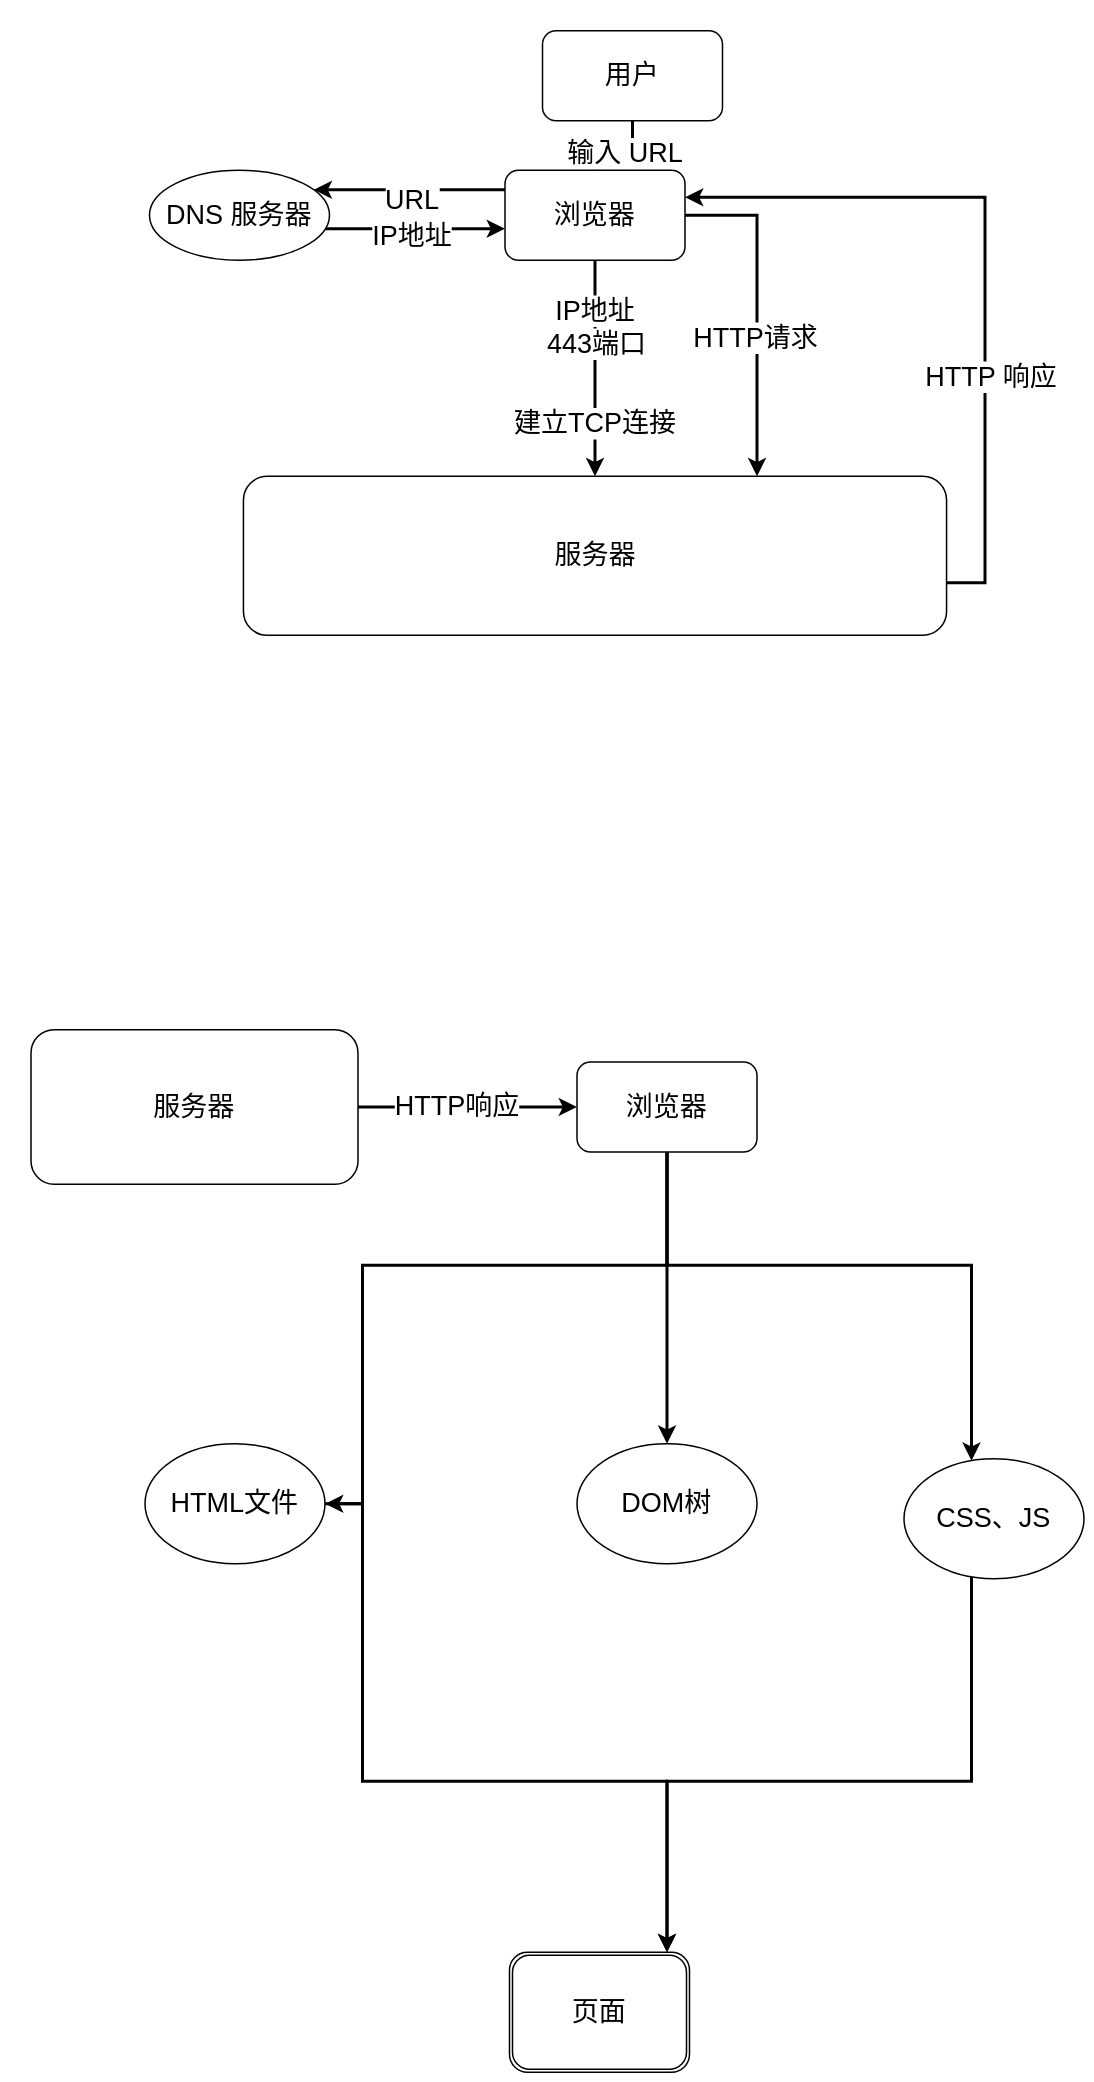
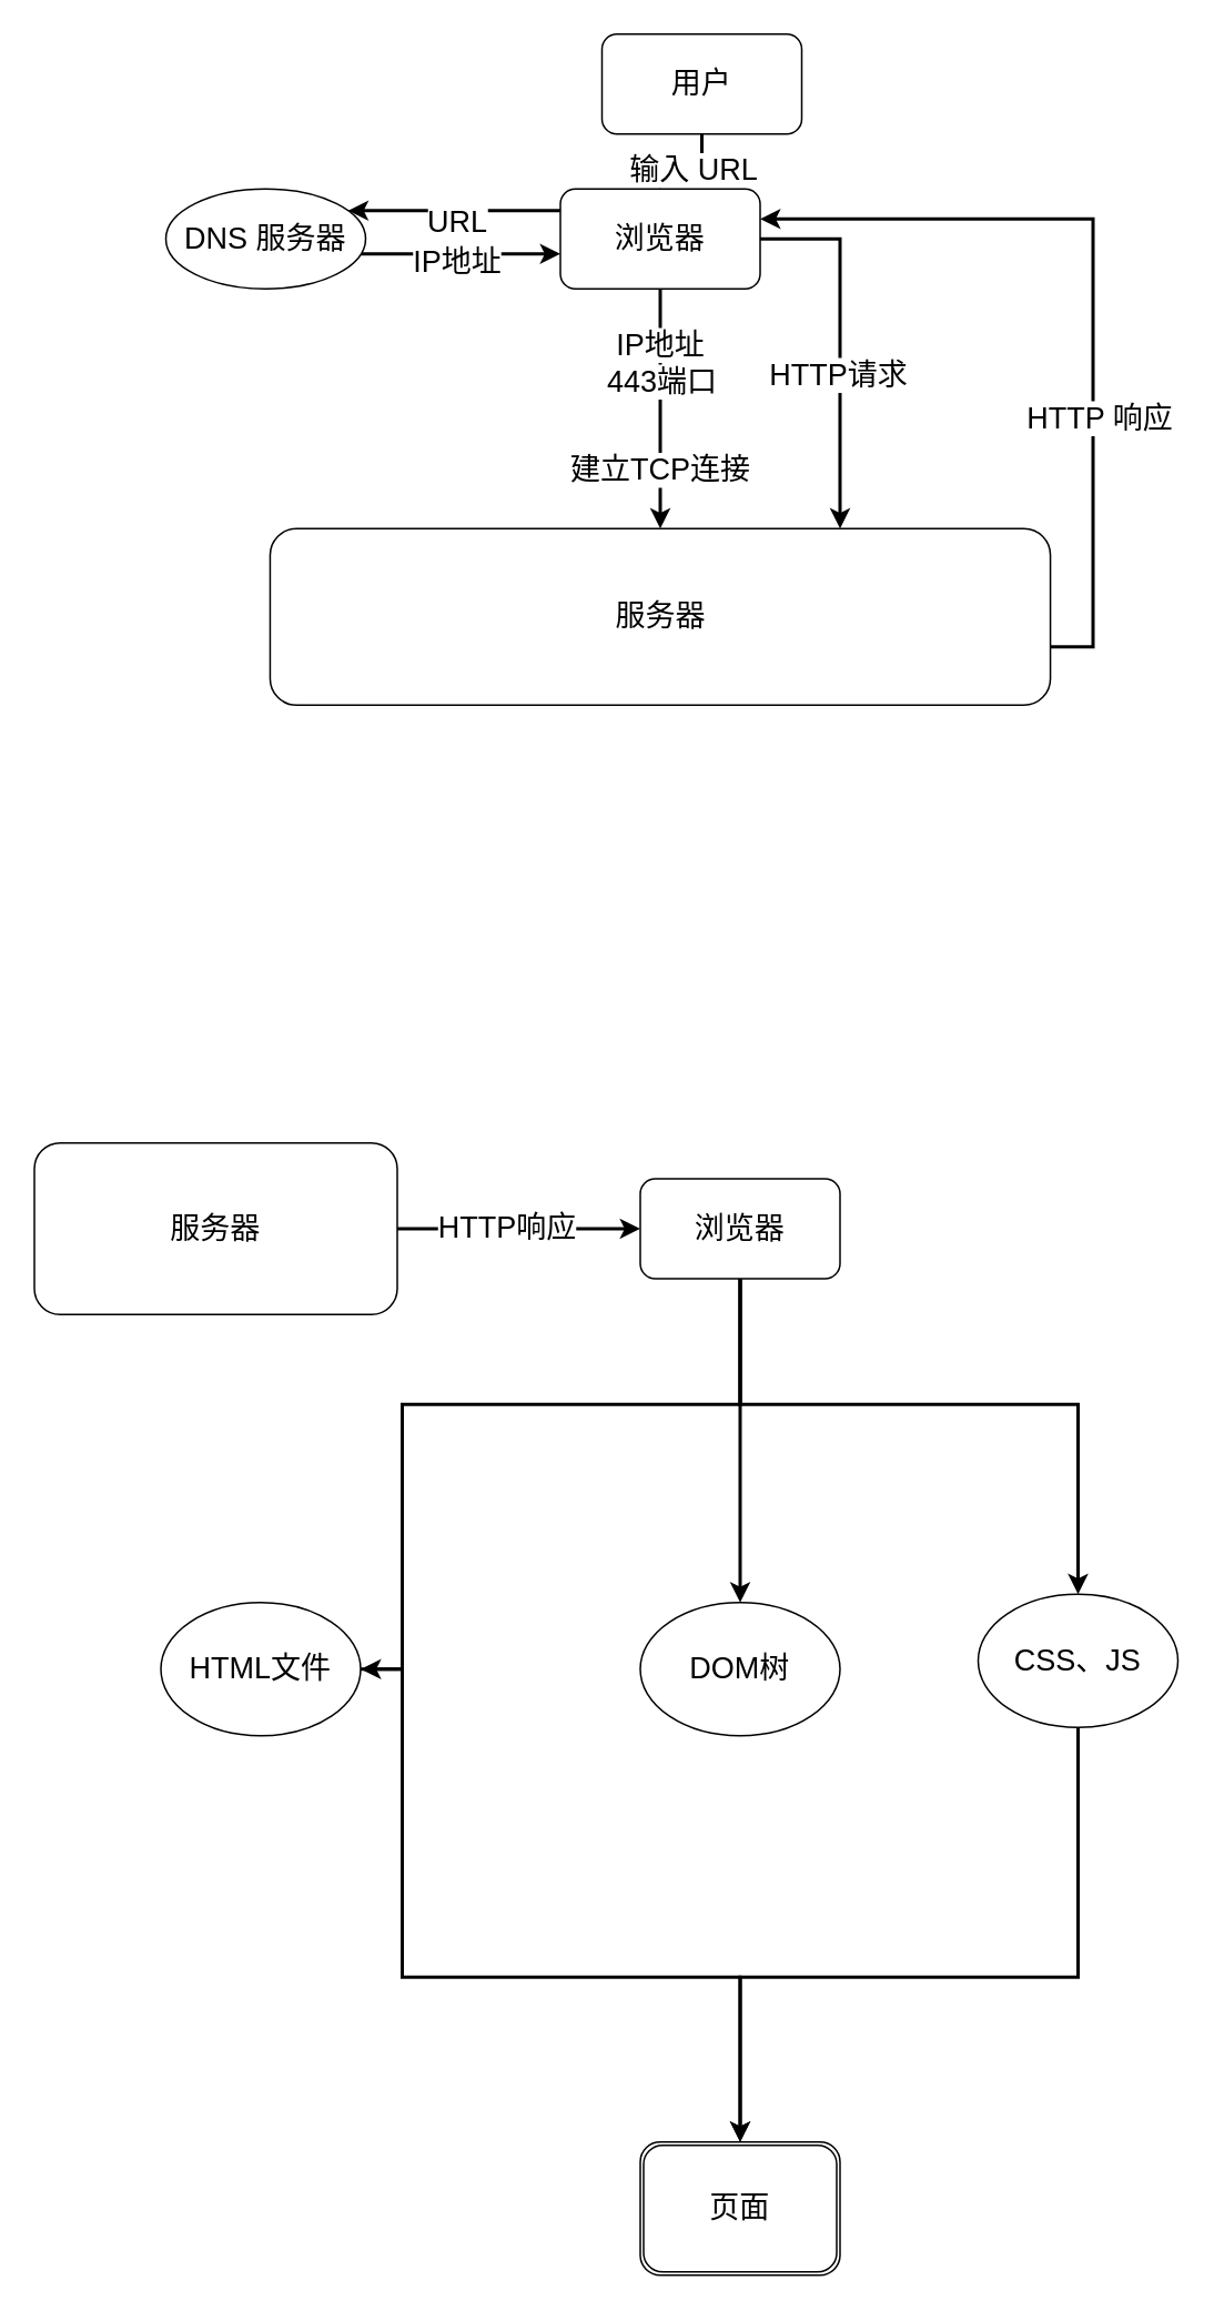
- <mxCell id="31" value="CSS、JS" style="ellipse;whiteSpace=wrap;html=1;rounded=0;strokeColor=default;align=center;verticalAlign=middle;fontFamily=Helvetica;fontSize=18;fontColor=default;labelBackgroundColor=default;fillColor=default;" vertex="1" parent="1"><mxGeometry x="602" y="972" width="120" height="80" as="geometry" /></mxCell>
+ <mxCell id="31" value="CSS、JS" style="ellipse;whiteSpace=wrap;html=1;rounded=0;strokeColor=default;align=center;verticalAlign=middle;fontFamily=Helvetica;fontSize=18;fontColor=default;labelBackgroundColor=default;fillColor=default;" vertex="1" parent="1"><mxGeometry x="587" y="957" width="120" height="80" as="geometry" /></mxCell>
- <mxCell id="32" value="页面" style="shape=ext;double=1;rounded=1;whiteSpace=wrap;html=1;strokeColor=default;align=center;verticalAlign=middle;fontFamily=Helvetica;fontSize=18;fontColor=default;labelBackgroundColor=default;fillColor=default;" vertex="1" parent="1"><mxGeometry x="339" y="1301" width="120" height="80" as="geometry" /></mxCell>
+ <mxCell id="32" value="页面" style="shape=ext;double=1;rounded=1;whiteSpace=wrap;html=1;strokeColor=default;align=center;verticalAlign=middle;fontFamily=Helvetica;fontSize=18;fontColor=default;labelBackgroundColor=default;fillColor=default;" vertex="1" parent="1"><mxGeometry x="384" y="1286" width="120" height="80" as="geometry" /></mxCell>
